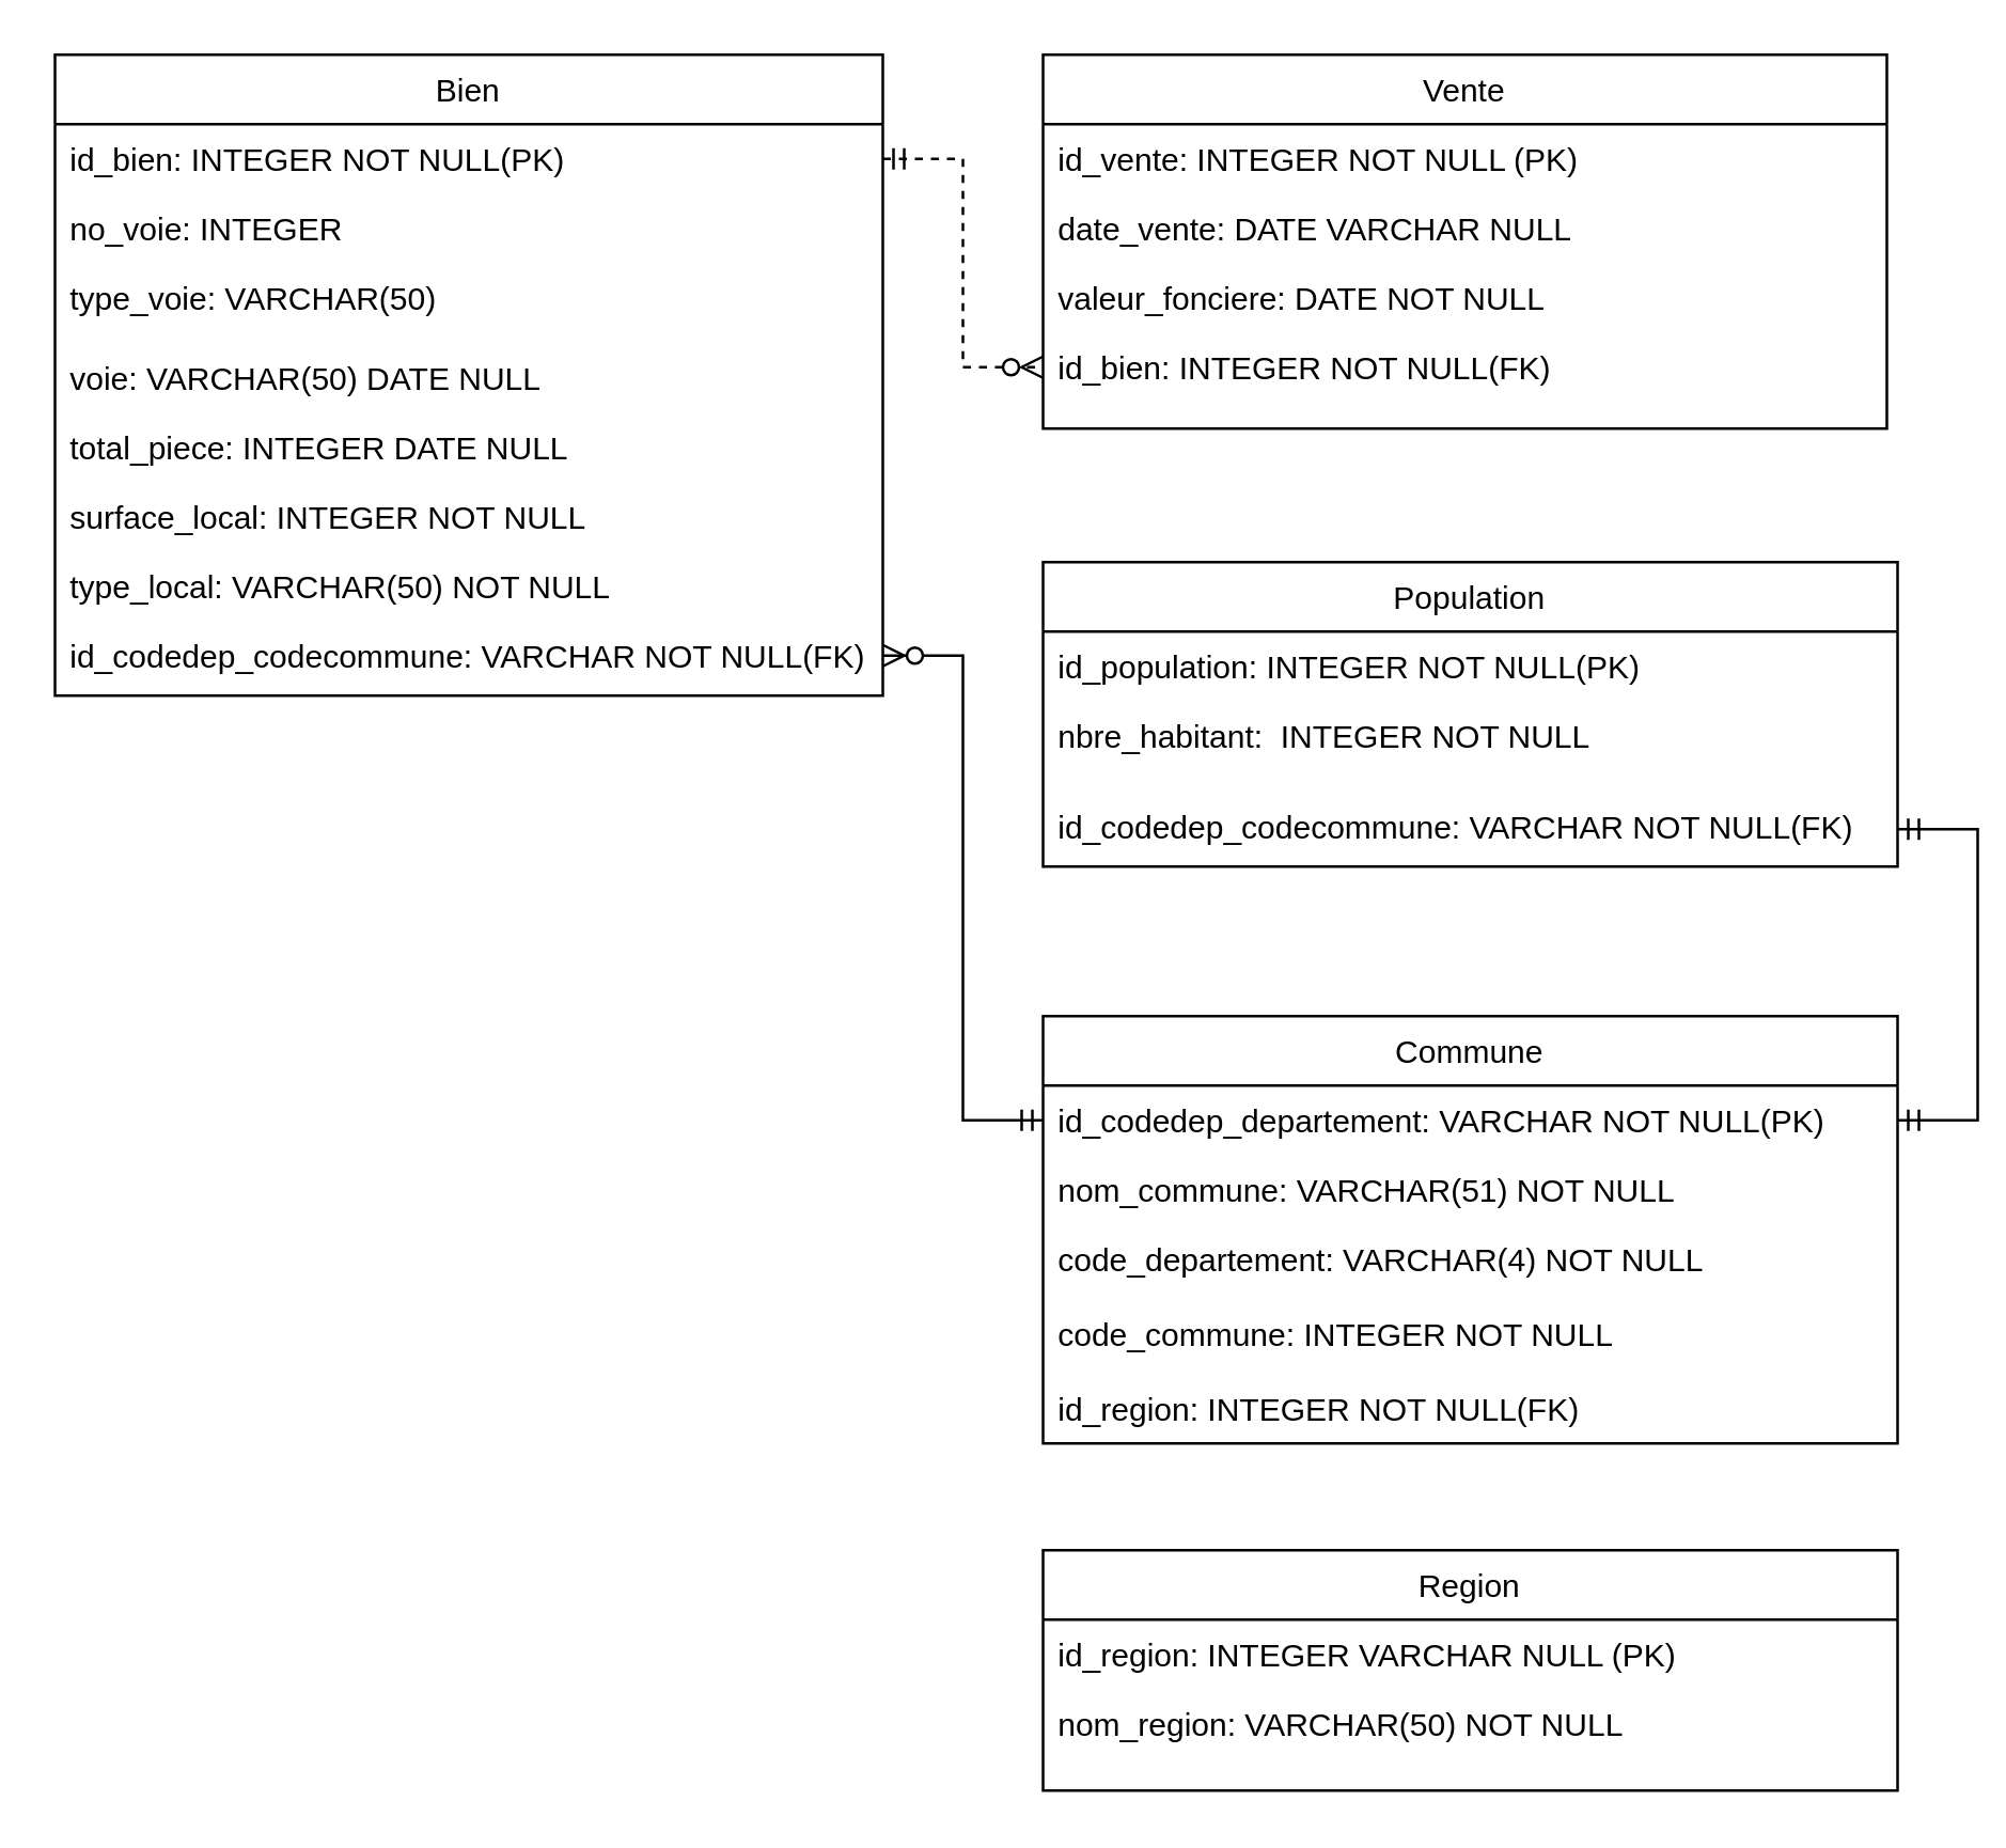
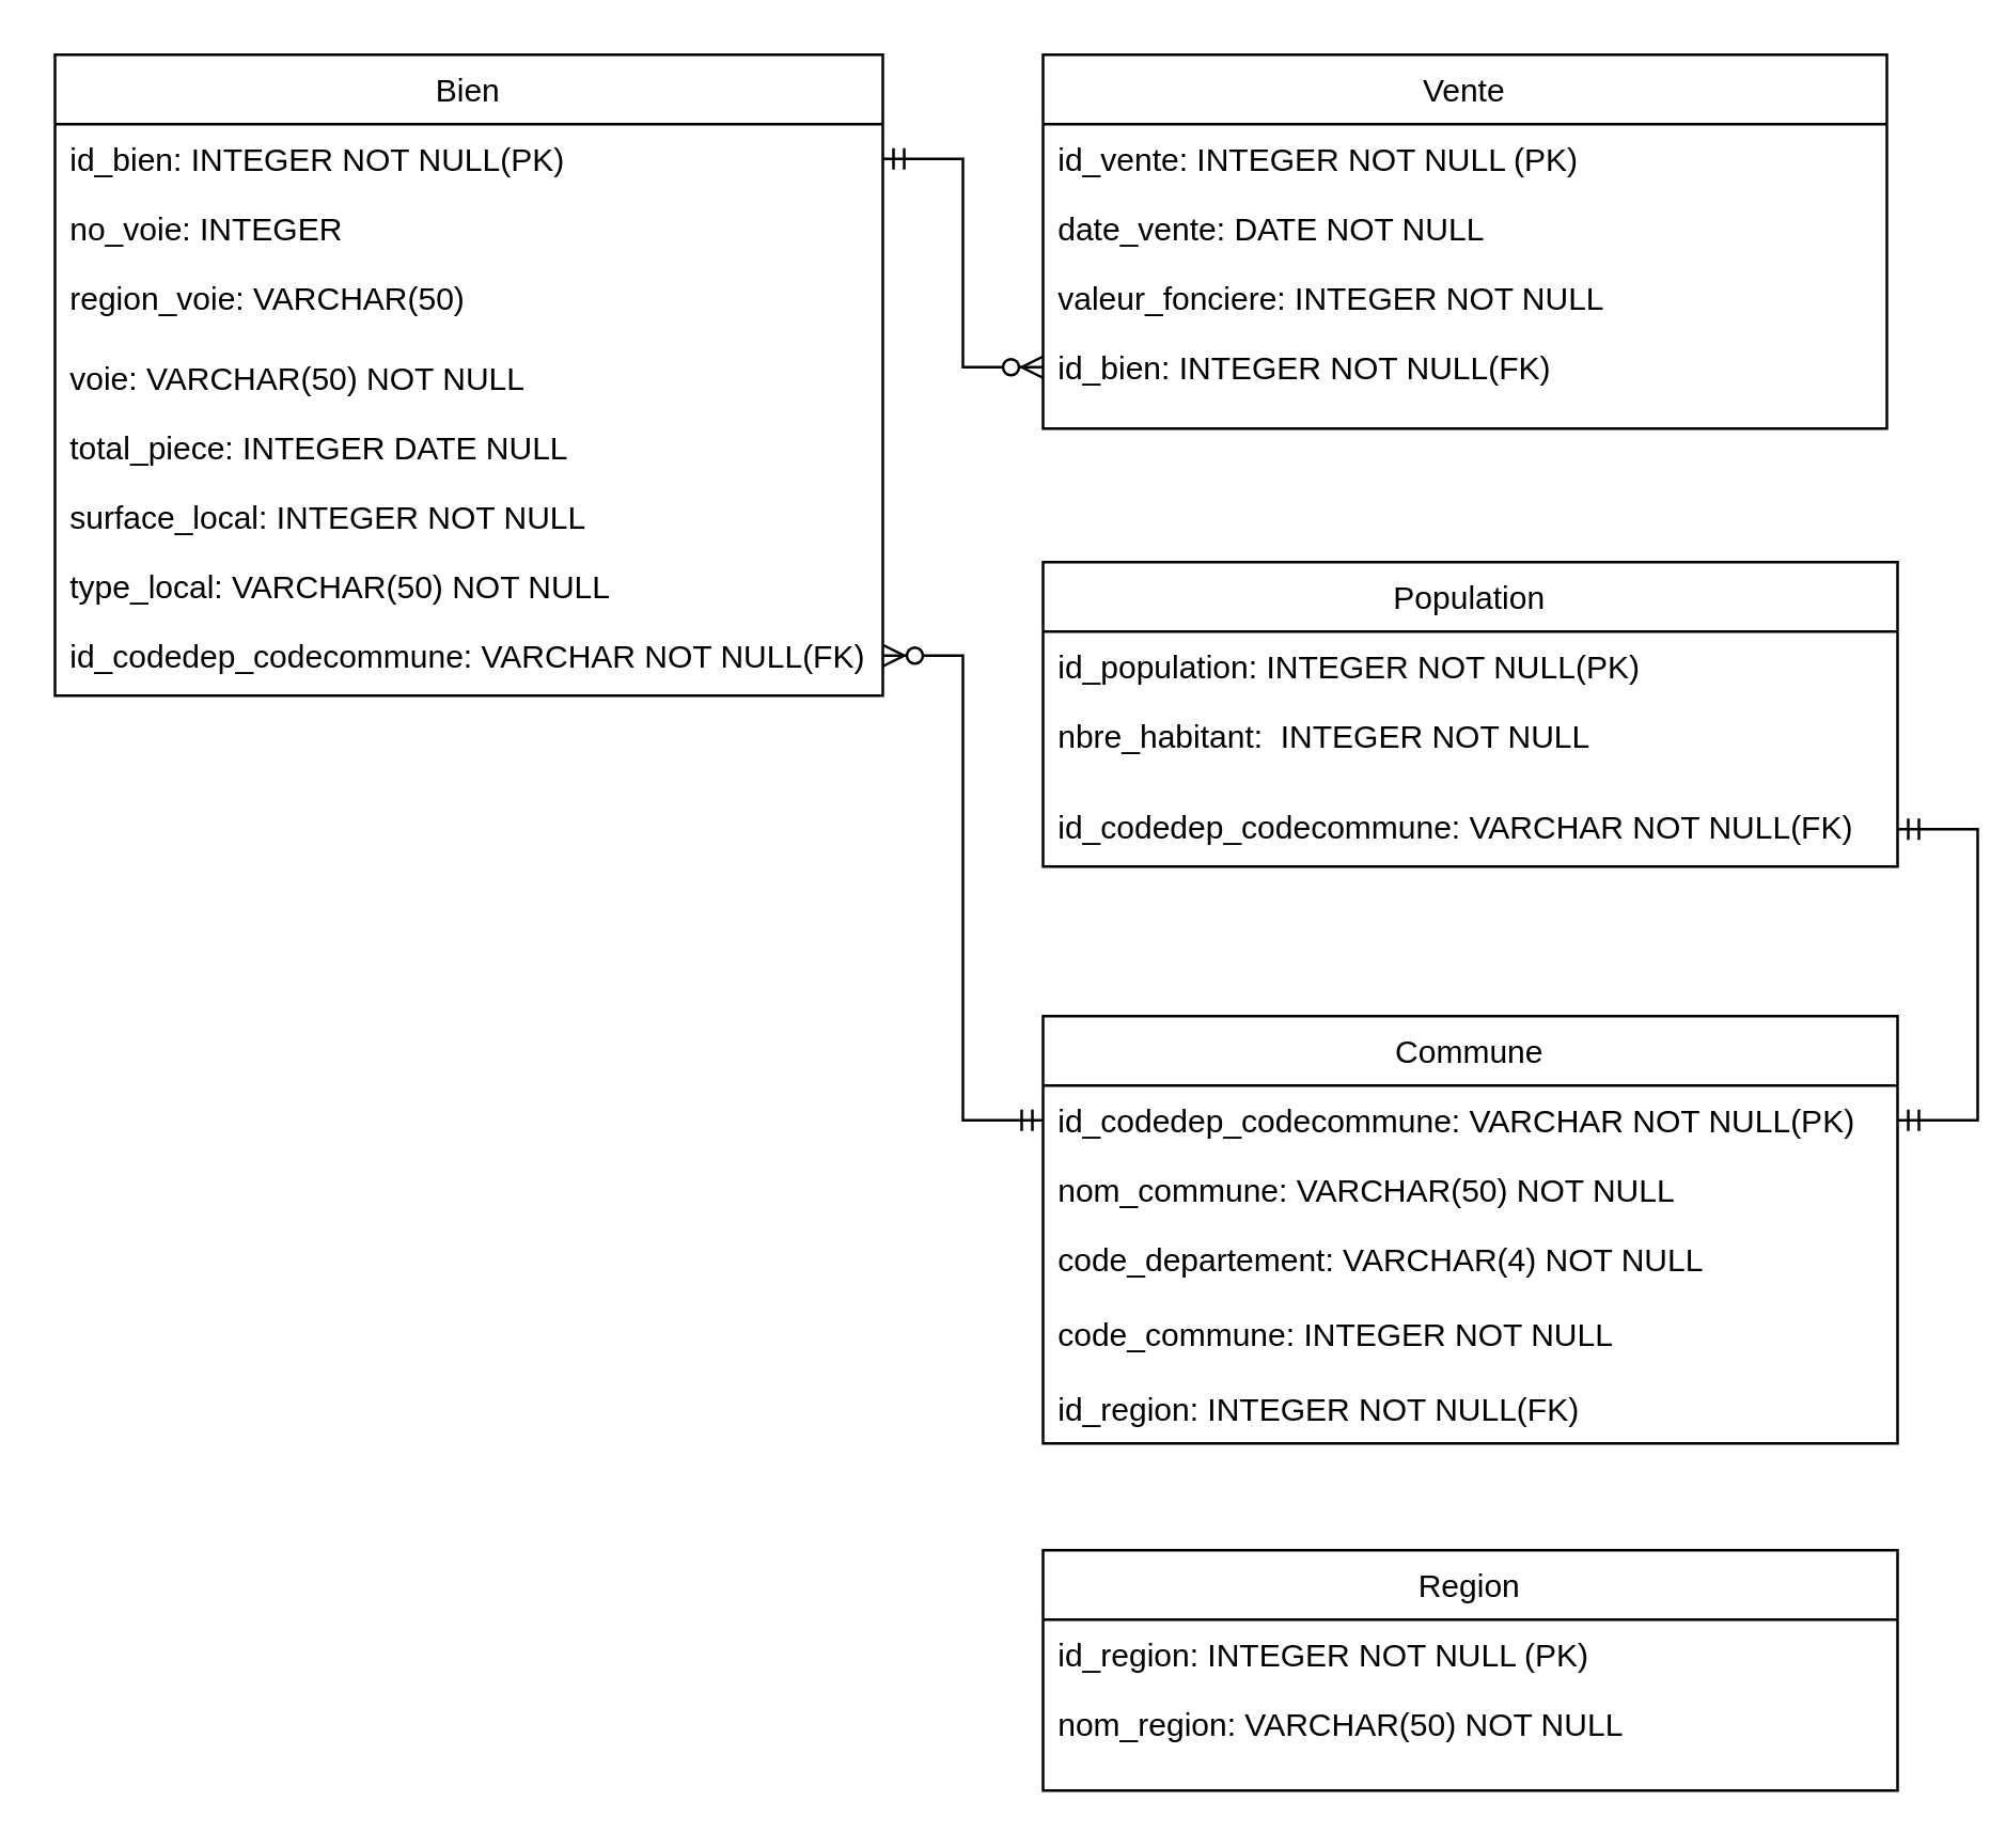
- <mxCell id="19" value="date_vente: DATE VARCHAR NULL" style="text;align=left;verticalAlign=top;spacingLeft=4;spacingRight=4;overflow=hidden;rotatable=0;points=[[0,0.5],[1,0.5]];portConstraint=eastwest;rounded=0;shadow=0;html=0;" parent="17" vertex="1"><mxGeometry y="52" width="316" height="26" as="geometry" /></mxCell>
+ <mxCell id="19" value="date_vente: DATE NOT NULL" style="text;align=left;verticalAlign=top;spacingLeft=4;spacingRight=4;overflow=hidden;rotatable=0;points=[[0,0.5],[1,0.5]];portConstraint=eastwest;rounded=0;shadow=0;html=0;" parent="17" vertex="1"><mxGeometry y="52" width="316" height="26" as="geometry" /></mxCell>
- <mxCell id="22" value="" style="edgeStyle=entityRelationEdgeStyle;fontSize=12;html=1;endArrow=ERzeroToMany;startArrow=ERmandOne;rounded=0;exitX=1;exitY=0.5;exitDx=0;exitDy=0;entryX=0;entryY=0.5;entryDx=0;entryDy=0;dashed=1;" parent="1" source="3" target="21" edge="1"><mxGeometry width="100" height="100" relative="1" as="geometry"><mxPoint x="1260" y="290" as="sourcePoint" /><mxPoint x="1360" y="190" as="targetPoint" /></mxGeometry></mxCell>
+ <mxCell id="22" value="" style="edgeStyle=entityRelationEdgeStyle;fontSize=12;html=1;endArrow=ERzeroToMany;startArrow=ERmandOne;rounded=0;exitX=1;exitY=0.5;exitDx=0;exitDy=0;entryX=0;entryY=0.5;entryDx=0;entryDy=0;" parent="1" source="3" target="21" edge="1"><mxGeometry width="100" height="100" relative="1" as="geometry"><mxPoint x="1260" y="290" as="sourcePoint" /><mxPoint x="1360" y="190" as="targetPoint" /></mxGeometry></mxCell>
- <mxCell id="5" value="type_voie: VARCHAR(50)" style="text;align=left;verticalAlign=top;spacingLeft=4;spacingRight=4;overflow=hidden;rotatable=0;points=[[0,0.5],[1,0.5]];portConstraint=eastwest;rounded=0;shadow=0;html=0;" parent="2" vertex="1"><mxGeometry y="78" width="310" height="30" as="geometry" /></mxCell>
+ <mxCell id="5" value="region_voie: VARCHAR(50)" style="text;align=left;verticalAlign=top;spacingLeft=4;spacingRight=4;overflow=hidden;rotatable=0;points=[[0,0.5],[1,0.5]];portConstraint=eastwest;rounded=0;shadow=0;html=0;" parent="2" vertex="1"><mxGeometry y="78" width="310" height="30" as="geometry" /></mxCell>
- <mxCell id="20" value="valeur_fonciere: DATE NOT NULL" style="text;align=left;verticalAlign=top;spacingLeft=4;spacingRight=4;overflow=hidden;rotatable=0;points=[[0,0.5],[1,0.5]];portConstraint=eastwest;rounded=0;shadow=0;html=0;" parent="17" vertex="1"><mxGeometry y="78" width="316" height="26" as="geometry" /></mxCell>
+ <mxCell id="20" value="valeur_fonciere: INTEGER NOT NULL" style="text;align=left;verticalAlign=top;spacingLeft=4;spacingRight=4;overflow=hidden;rotatable=0;points=[[0,0.5],[1,0.5]];portConstraint=eastwest;rounded=0;shadow=0;html=0;" parent="17" vertex="1"><mxGeometry y="78" width="316" height="26" as="geometry" /></mxCell>
- <mxCell id="6" value="voie: VARCHAR(50) DATE NULL" style="text;align=left;verticalAlign=top;spacingLeft=4;spacingRight=4;overflow=hidden;rotatable=0;points=[[0,0.5],[1,0.5]];portConstraint=eastwest;rounded=0;shadow=0;html=0;" parent="2" vertex="1"><mxGeometry y="108" width="310" height="26" as="geometry" /></mxCell>
+ <mxCell id="6" value="voie: VARCHAR(50) NOT NULL" style="text;align=left;verticalAlign=top;spacingLeft=4;spacingRight=4;overflow=hidden;rotatable=0;points=[[0,0.5],[1,0.5]];portConstraint=eastwest;rounded=0;shadow=0;html=0;" parent="2" vertex="1"><mxGeometry y="108" width="310" height="26" as="geometry" /></mxCell>
- <mxCell id="12" value="id_codedep_departement: VARCHAR NOT NULL(PK)" style="text;align=left;verticalAlign=top;spacingLeft=4;spacingRight=4;overflow=hidden;rotatable=0;points=[[0,0.5],[1,0.5]];portConstraint=eastwest;" parent="11" vertex="1"><mxGeometry y="26" width="320" height="26" as="geometry" /></mxCell>
+ <mxCell id="12" value="id_codedep_codecommune: VARCHAR NOT NULL(PK)" style="text;align=left;verticalAlign=top;spacingLeft=4;spacingRight=4;overflow=hidden;rotatable=0;points=[[0,0.5],[1,0.5]];portConstraint=eastwest;" parent="11" vertex="1"><mxGeometry y="26" width="320" height="26" as="geometry" /></mxCell>
- <mxCell id="13" value="nom_commune: VARCHAR(51) NOT NULL" style="text;align=left;verticalAlign=top;spacingLeft=4;spacingRight=4;overflow=hidden;rotatable=0;points=[[0,0.5],[1,0.5]];portConstraint=eastwest;rounded=0;shadow=0;html=0;" parent="11" vertex="1"><mxGeometry y="52" width="320" height="26" as="geometry" /></mxCell>
+ <mxCell id="13" value="nom_commune: VARCHAR(50) NOT NULL" style="text;align=left;verticalAlign=top;spacingLeft=4;spacingRight=4;overflow=hidden;rotatable=0;points=[[0,0.5],[1,0.5]];portConstraint=eastwest;rounded=0;shadow=0;html=0;" parent="11" vertex="1"><mxGeometry y="52" width="320" height="26" as="geometry" /></mxCell>
- <mxCell id="29" value="id_region: INTEGER VARCHAR NULL (PK)" style="text;align=left;verticalAlign=top;spacingLeft=4;spacingRight=4;overflow=hidden;rotatable=0;points=[[0,0.5],[1,0.5]];portConstraint=eastwest;" parent="28" vertex="1"><mxGeometry y="26" width="320" height="26" as="geometry" /></mxCell>
+ <mxCell id="29" value="id_region: INTEGER NOT NULL (PK)" style="text;align=left;verticalAlign=top;spacingLeft=4;spacingRight=4;overflow=hidden;rotatable=0;points=[[0,0.5],[1,0.5]];portConstraint=eastwest;" parent="28" vertex="1"><mxGeometry y="26" width="320" height="26" as="geometry" /></mxCell>
